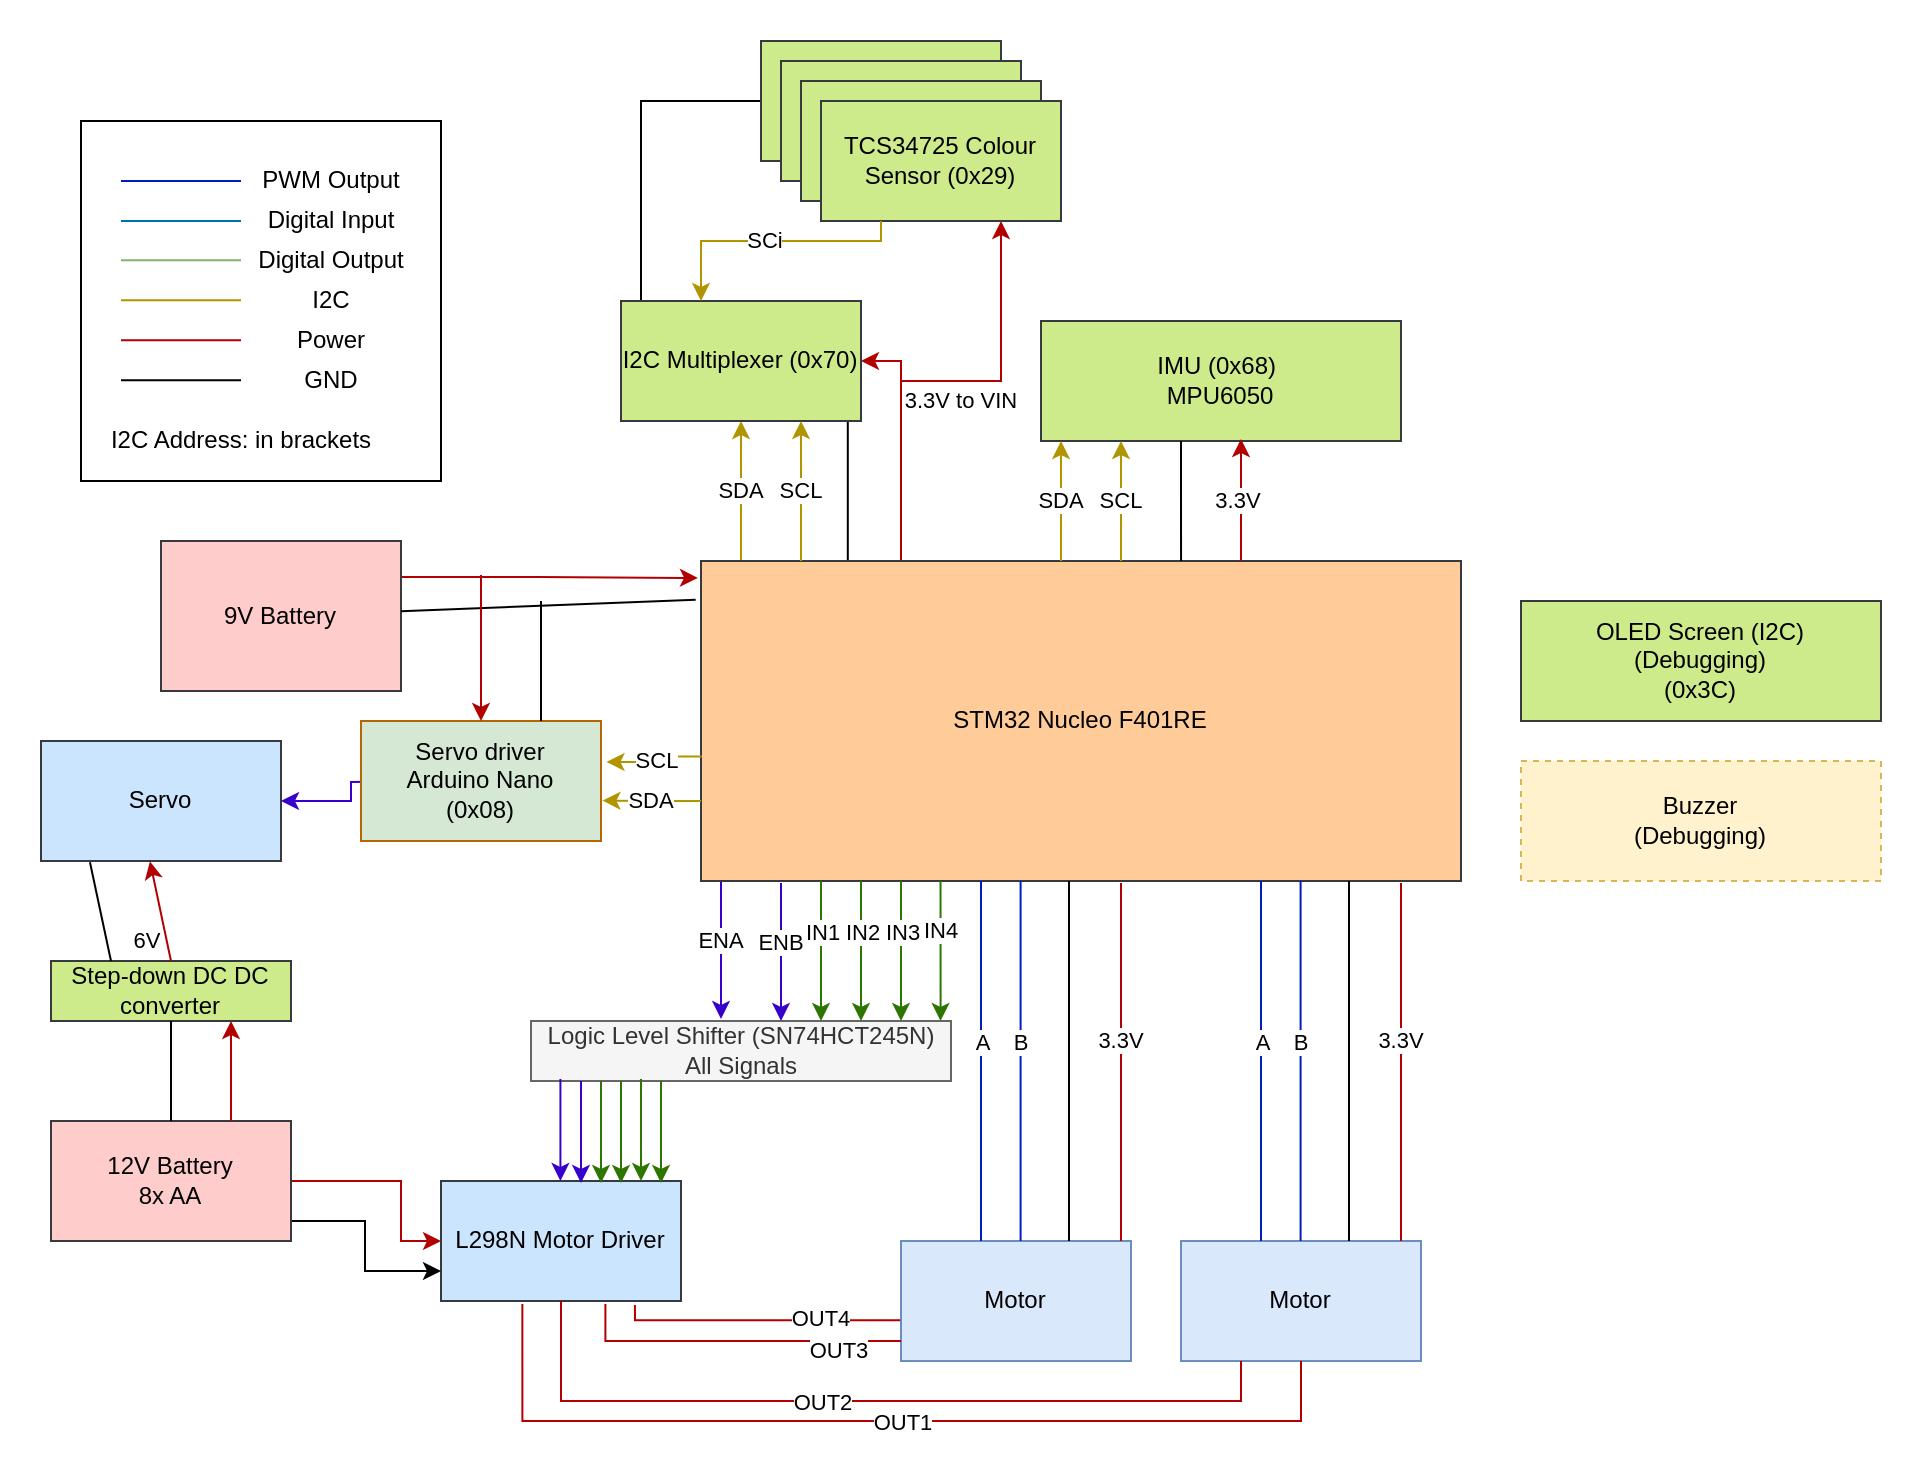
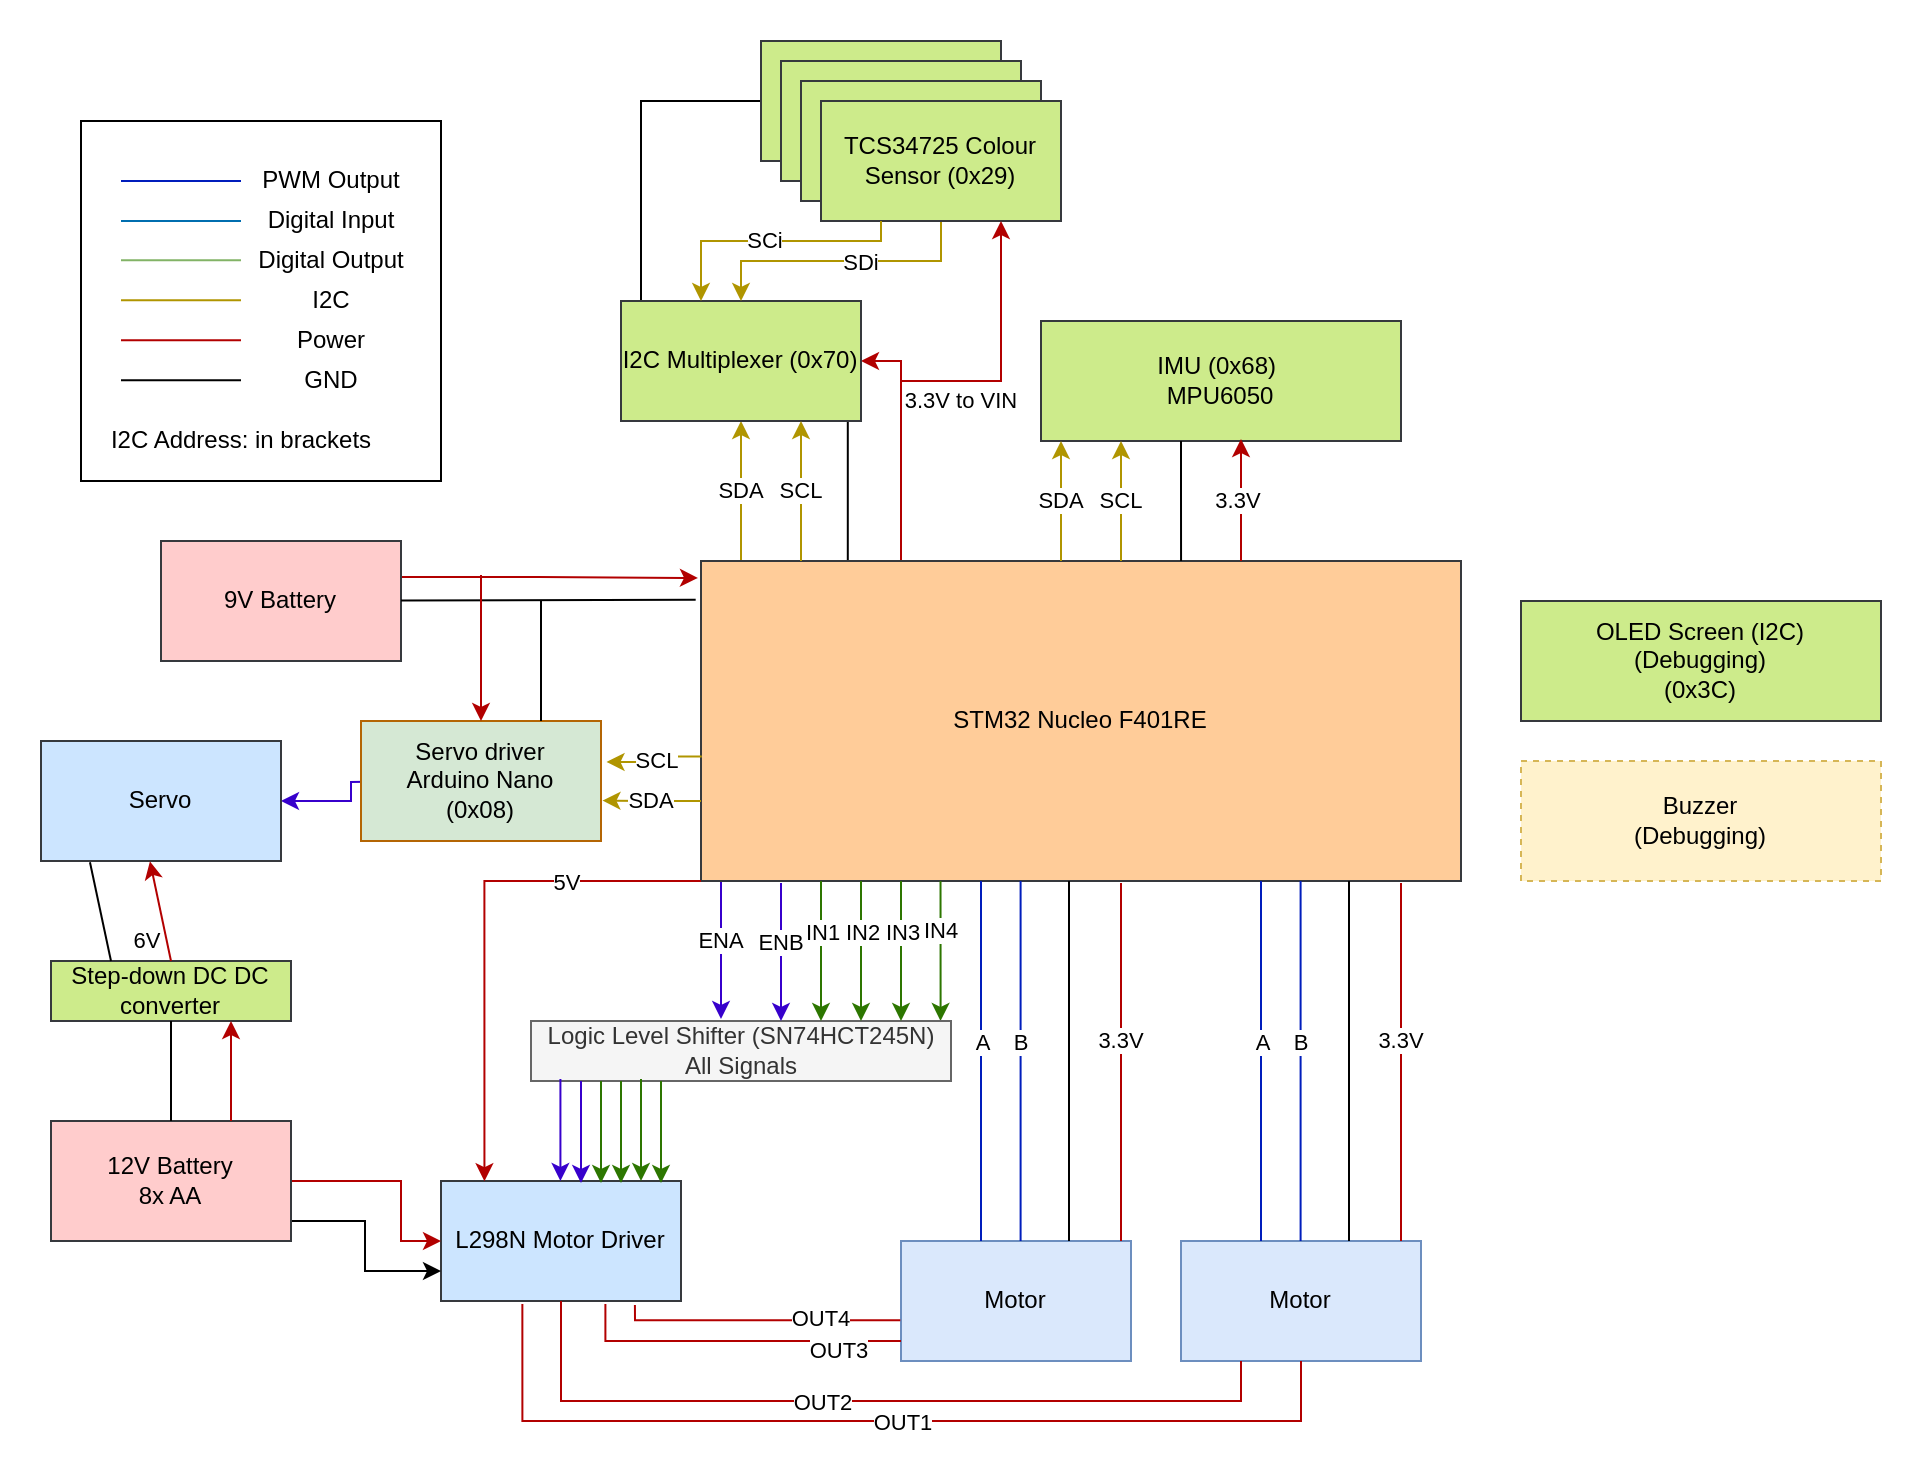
+ <mxCell id="14" style="edgeStyle=orthogonalEdgeStyle;rounded=0;orthogonalLoop=1;jettySize=auto;html=1;entryX=0.5;entryY=0;entryDx=0;entryDy=0;fillColor=#e3c800;strokeColor=#B09500;" parent="1" source="16" target="10" edge="1"><mxGeometry relative="1" as="geometry" /></mxCell>
+ <mxCell id="15" value="SDi" style="edgeLabel;html=1;align=center;verticalAlign=middle;resizable=0;points=[];" parent="14" vertex="1" connectable="0"><mxGeometry x="-0.131" relative="1" as="geometry"><mxPoint as="offset" /></mxGeometry></mxCell>
- <mxCell id="42" value="9V Battery" style="rounded=0;whiteSpace=wrap;html=1;fillColor=#ffcccc;strokeColor=#36393d;" parent="1" vertex="1"><mxGeometry x="80" y="270" width="120" height="75" as="geometry" /></mxCell>
+ <mxCell id="42" value="9V Battery" style="rounded=0;whiteSpace=wrap;html=1;fillColor=#ffcccc;strokeColor=#36393d;" parent="1" vertex="1"><mxGeometry x="80" y="270" width="120" height="60" as="geometry" /></mxCell>
+ <mxCell id="39" style="edgeStyle=orthogonalEdgeStyle;rounded=0;orthogonalLoop=1;jettySize=auto;html=1;exitX=0;exitY=1;exitDx=0;exitDy=0;entryX=0.181;entryY=0.002;entryDx=0;entryDy=0;fillColor=#e51400;strokeColor=#B20000;entryPerimeter=0;" parent="1" source="8" target="17" edge="1"><mxGeometry relative="1" as="geometry"><mxPoint x="326.95" y="440" as="sourcePoint" /><mxPoint x="312.99" y="501.12" as="targetPoint" /><Array as="points"><mxPoint x="242" y="440" /></Array></mxGeometry></mxCell>
+ <mxCell id="40" value="5V" style="edgeLabel;html=1;align=center;verticalAlign=middle;resizable=0;points=[];" parent="39" vertex="1" connectable="0"><mxGeometry x="-0.255" relative="1" as="geometry"><mxPoint x="29" as="offset" /></mxGeometry></mxCell>
